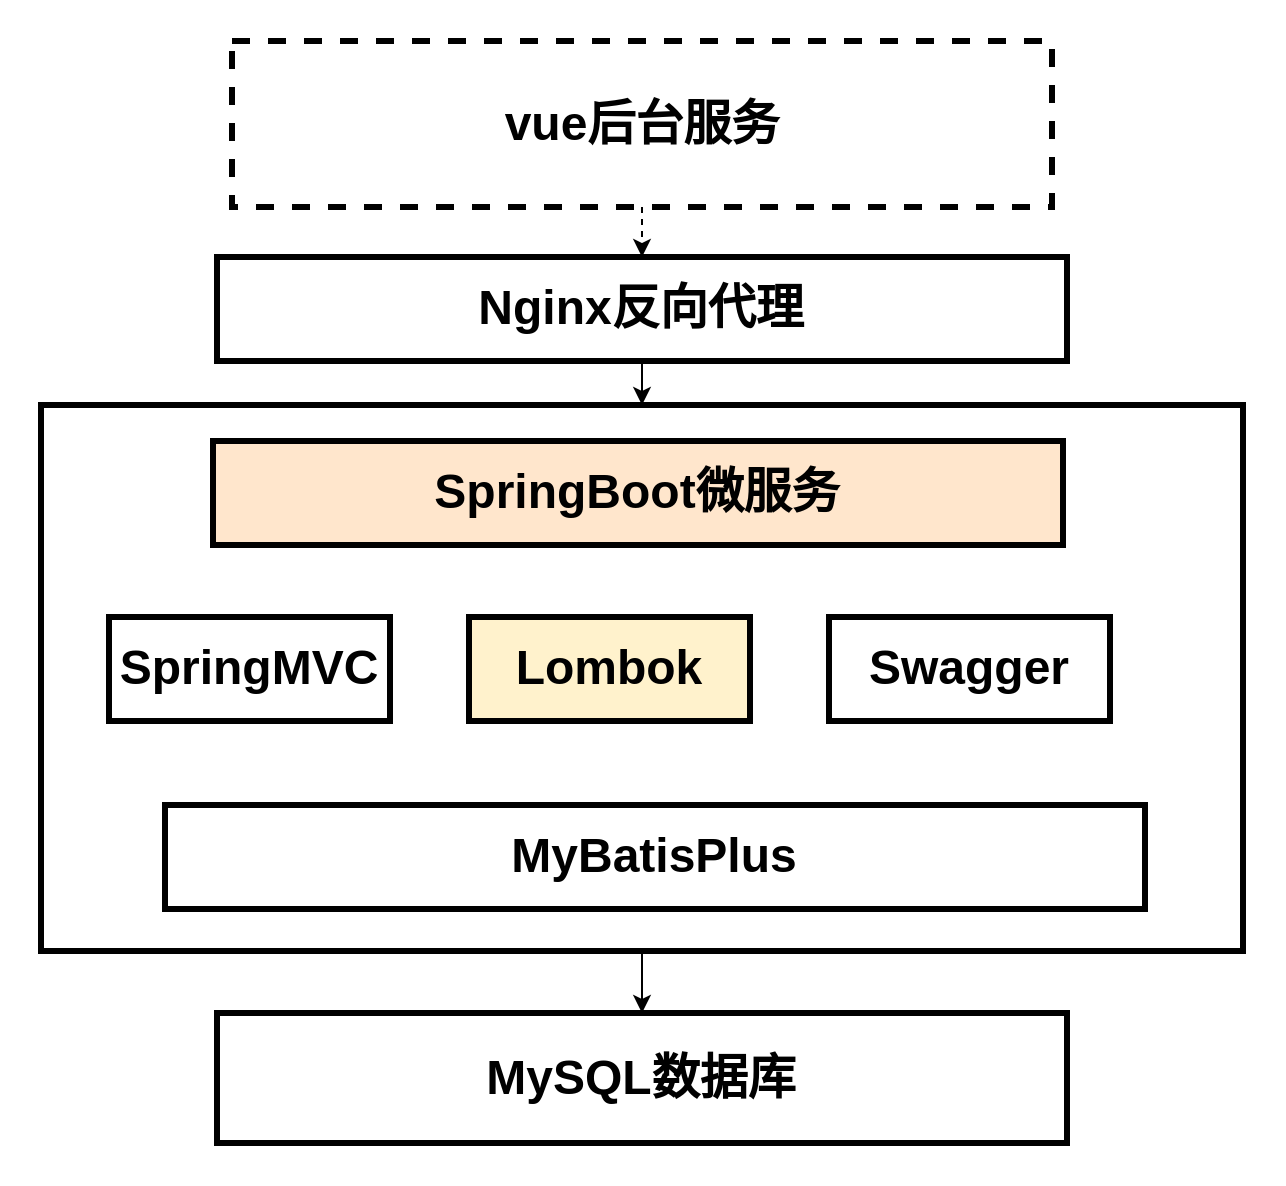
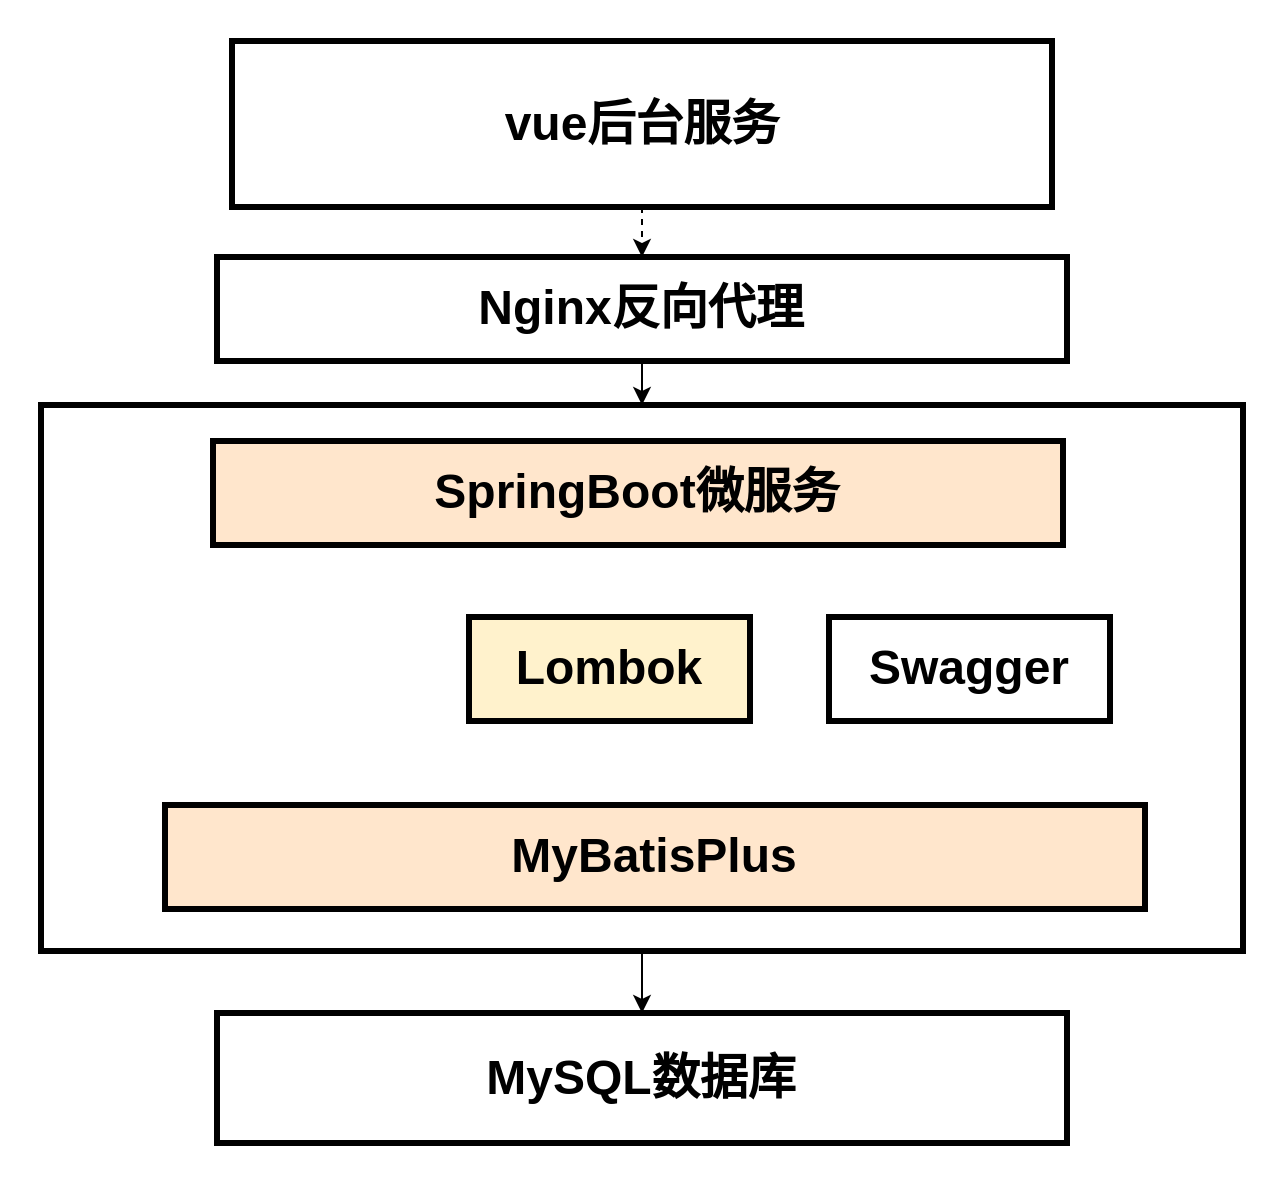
- <mxCell id="3" value="&lt;h1&gt;vue后台服务&lt;/h1&gt;" style="rounded=0;whiteSpace=wrap;html=1;strokeColor=#000000;fillColor=#FFFFFF;shadow=0;strokeWidth=3;fontColor=#000000;dashed=1;" vertex="1" parent="1"><mxGeometry x="115.5" y="20" width="410" height="83" as="geometry" /></mxCell>
+ <mxCell id="3" value="&lt;h1&gt;vue后台服务&lt;/h1&gt;" style="rounded=0;whiteSpace=wrap;html=1;strokeColor=#000000;fillColor=#FFFFFF;shadow=0;strokeWidth=3;fontColor=#000000;" vertex="1" parent="1"><mxGeometry x="115.5" y="20" width="410" height="83" as="geometry" /></mxCell>
- <mxCell id="10" value="&lt;h1&gt;SpringMVC&lt;/h1&gt;" style="rounded=0;whiteSpace=wrap;html=1;strokeColor=#000000;fillColor=#FFFFFF;shadow=0;strokeWidth=3;fontColor=#000000;" vertex="1" parent="1"><mxGeometry x="54" y="308" width="140.5" height="52" as="geometry" /></mxCell>
- <mxCell id="11" value="&lt;h1&gt;MyBatisPlus&lt;/h1&gt;" style="rounded=0;whiteSpace=wrap;html=1;strokeColor=#000000;fillColor=#FFFFFF;shadow=0;strokeWidth=3;fontColor=#000000;" vertex="1" parent="1"><mxGeometry x="82" y="402" width="490" height="52" as="geometry" /></mxCell>
+ <mxCell id="11" value="&lt;h1&gt;MyBatisPlus&lt;/h1&gt;" style="rounded=0;whiteSpace=wrap;html=1;strokeColor=#000000;fillColor=#ffe6cc;shadow=0;strokeWidth=3;fontColor=#000000;" vertex="1" parent="1"><mxGeometry x="82" y="402" width="490" height="52" as="geometry" /></mxCell>
